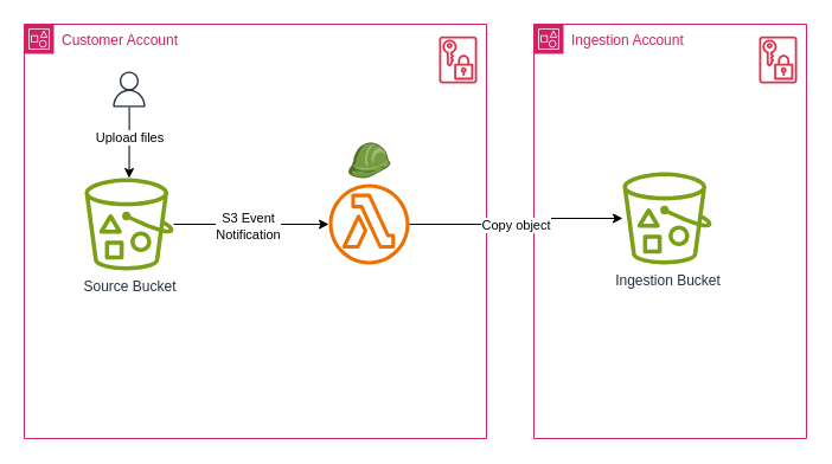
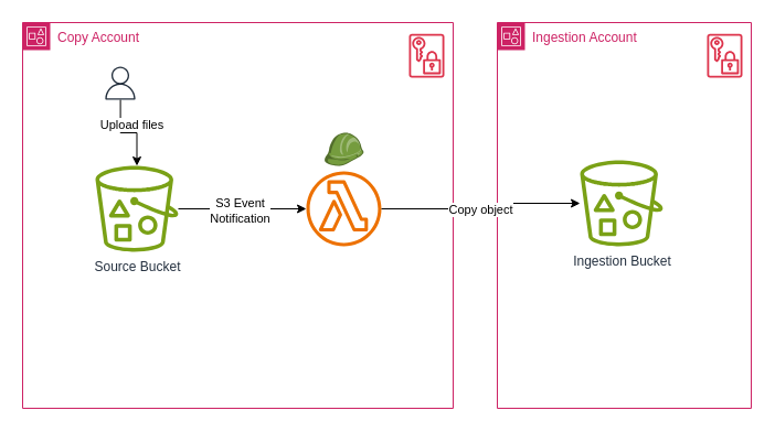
- <mxCell id="2" value="Customer Account" style="points=[[0,0],[0.25,0],[0.5,0],[0.75,0],[1,0],[1,0.25],[1,0.5],[1,0.75],[1,1],[0.75,1],[0.5,1],[0.25,1],[0,1],[0,0.75],[0,0.5],[0,0.25]];outlineConnect=0;gradientColor=none;html=1;whiteSpace=wrap;fontSize=12;fontStyle=0;container=1;pointerEvents=0;collapsible=0;recursiveResize=0;shape=mxgraph.aws4.group;grIcon=mxgraph.aws4.group_account;strokeColor=#CD2264;fillColor=none;verticalAlign=top;align=left;spacingLeft=30;fontColor=#CD2264;dashed=0;" parent="1" vertex="1"><mxGeometry x="20" y="20" width="390" height="350" as="geometry" /></mxCell>
+ <mxCell id="2" value="Copy Account" style="points=[[0,0],[0.25,0],[0.5,0],[0.75,0],[1,0],[1,0.25],[1,0.5],[1,0.75],[1,1],[0.75,1],[0.5,1],[0.25,1],[0,1],[0,0.75],[0,0.5],[0,0.25]];outlineConnect=0;gradientColor=none;html=1;whiteSpace=wrap;fontSize=12;fontStyle=0;container=1;pointerEvents=0;collapsible=0;recursiveResize=0;shape=mxgraph.aws4.group;grIcon=mxgraph.aws4.group_account;strokeColor=#CD2264;fillColor=none;verticalAlign=top;align=left;spacingLeft=30;fontColor=#CD2264;dashed=0;" parent="1" vertex="1"><mxGeometry x="20" y="20" width="390" height="350" as="geometry" /></mxCell>
- <mxCell id="6" value="Source Bucket" style="sketch=0;outlineConnect=0;fontColor=#232F3E;gradientColor=none;fillColor=#7AA116;strokeColor=none;dashed=0;verticalLabelPosition=bottom;verticalAlign=top;align=center;html=1;fontSize=12;fontStyle=0;aspect=fixed;pointerEvents=1;shape=mxgraph.aws4.bucket_with_objects;" parent="2" vertex="1"><mxGeometry x="51" y="130" width="75" height="78" as="geometry" /></mxCell>
+ <mxCell id="6" value="Source Bucket" style="sketch=0;outlineConnect=0;fontColor=#232F3E;gradientColor=none;fillColor=#7AA116;strokeColor=none;dashed=0;verticalLabelPosition=bottom;verticalAlign=top;align=center;html=1;fontSize=12;fontStyle=0;aspect=fixed;pointerEvents=1;shape=mxgraph.aws4.bucket_with_objects;" parent="2" vertex="1"><mxGeometry x="66" y="130" width="75" height="78" as="geometry" /></mxCell>
